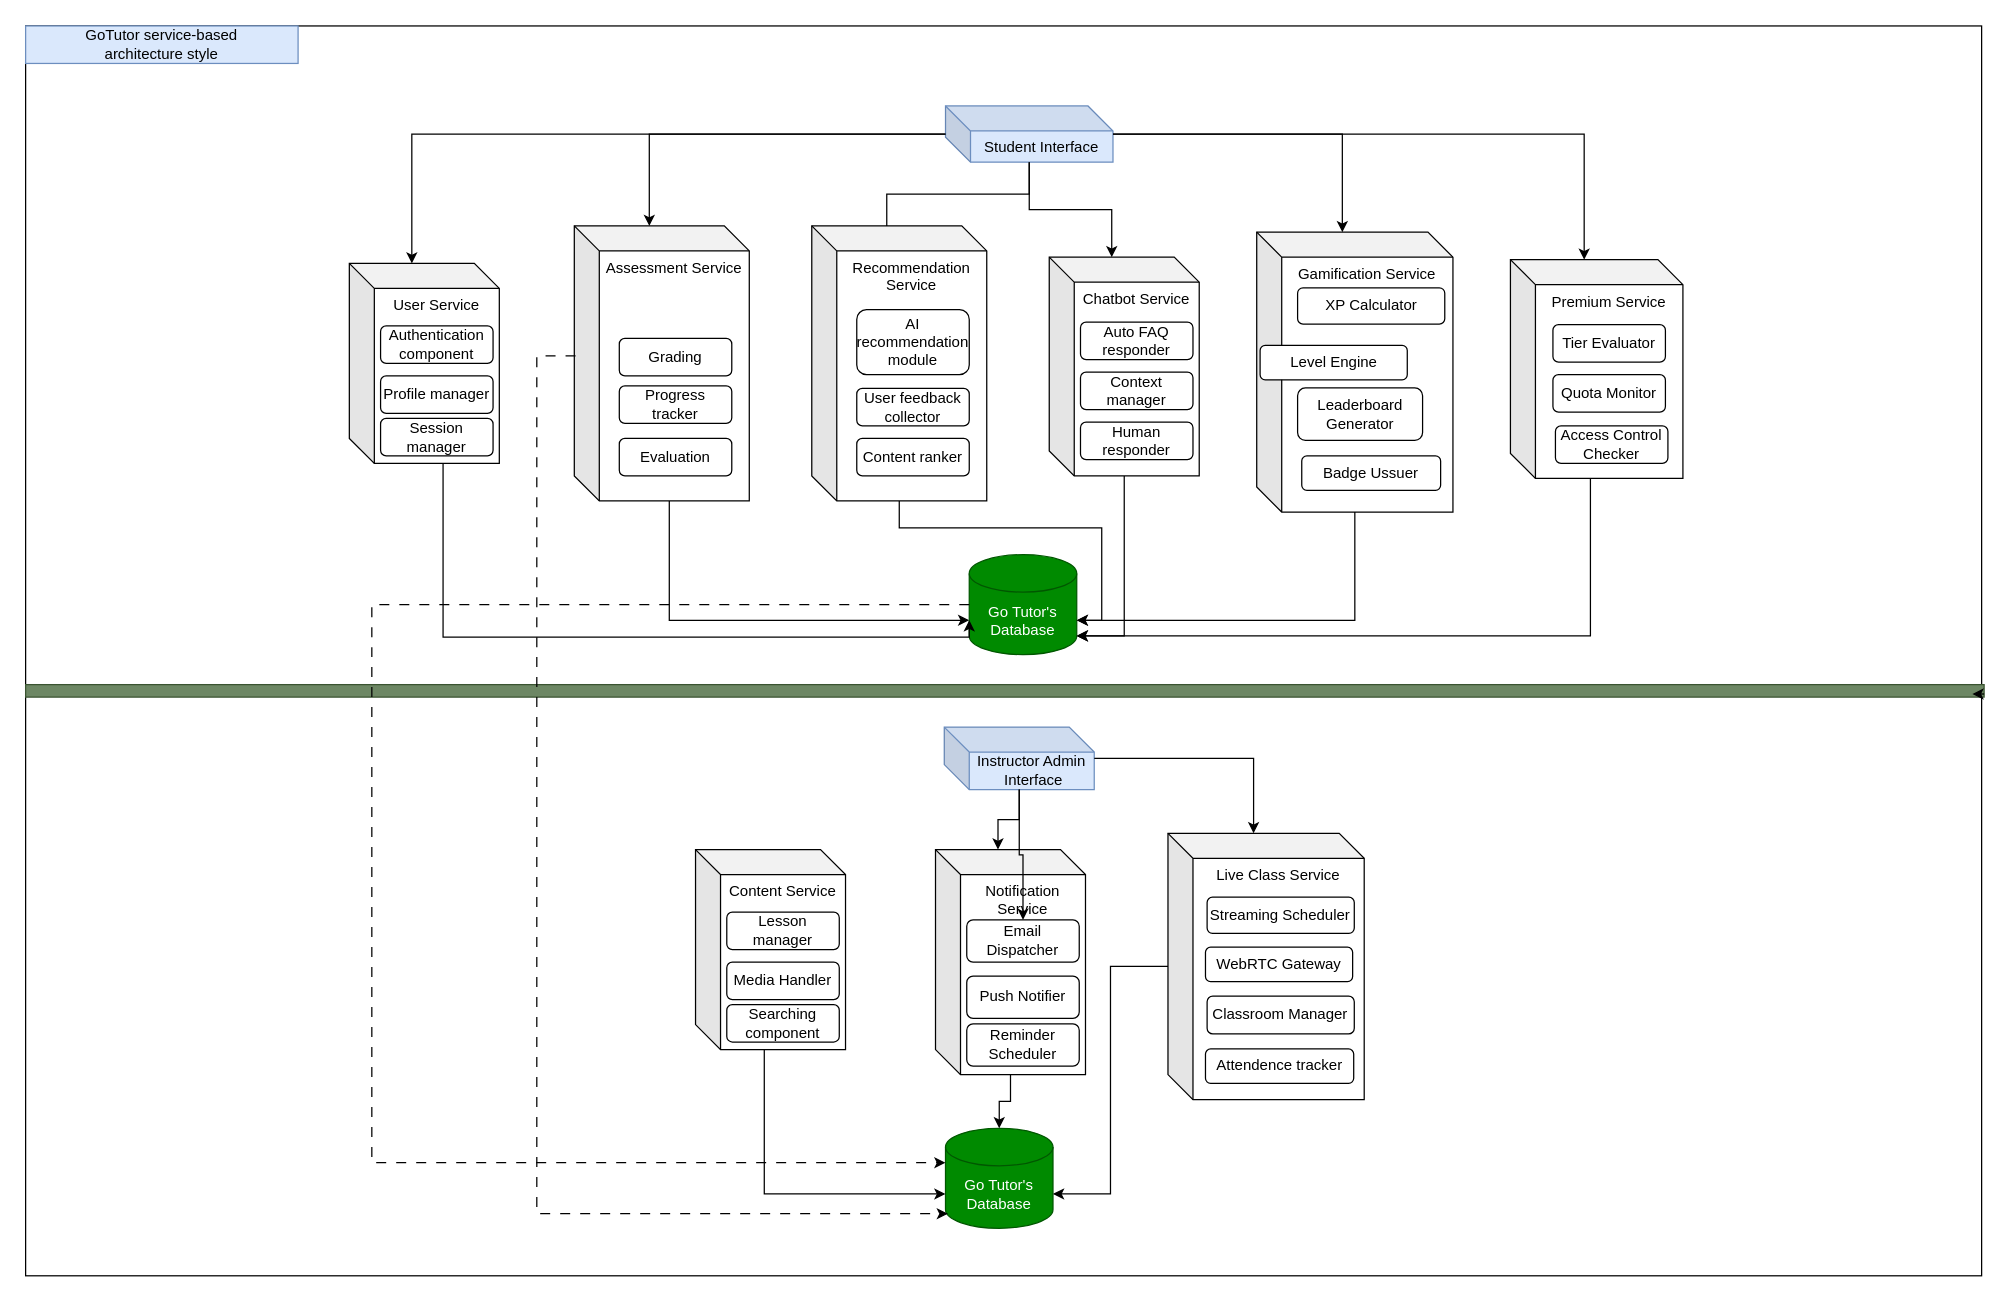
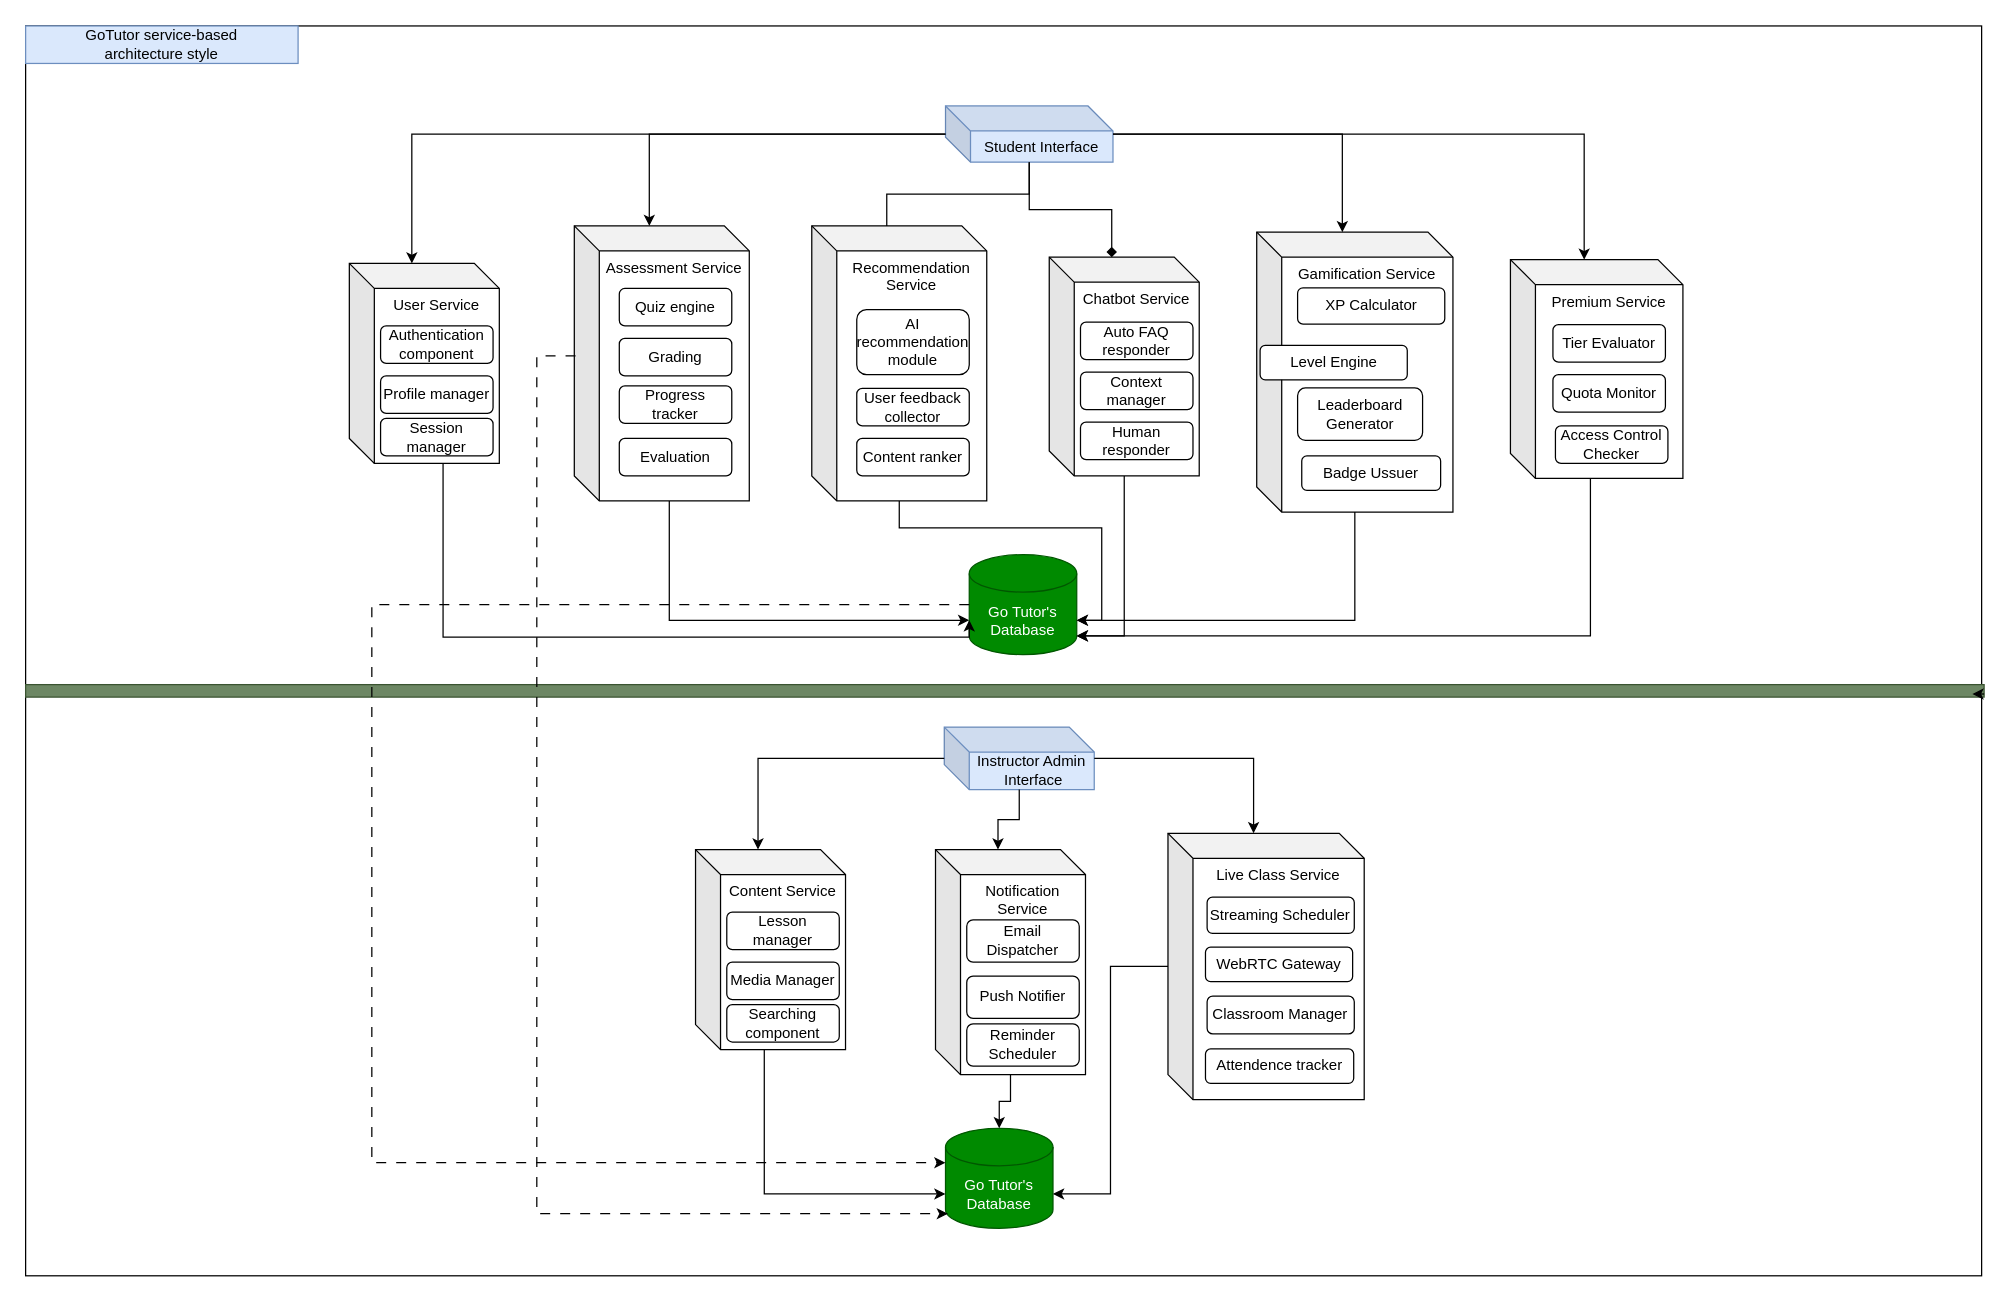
- <mxCell id="65" style="edgeStyle=orthogonalEdgeStyle;rounded=0;orthogonalLoop=1;jettySize=auto;html=1;entryX=0;entryY=0;entryDx=50;entryDy=0;entryPerimeter=0;" edge="1" parent="1" source="4" target="36"><mxGeometry relative="1" as="geometry" /></mxCell>
+ <mxCell id="65" style="edgeStyle=orthogonalEdgeStyle;rounded=0;orthogonalLoop=1;jettySize=auto;html=1;entryX=0;entryY=0;entryDx=50;entryDy=0;entryPerimeter=0;endArrow=diamond;" edge="1" parent="1" source="4" target="36"><mxGeometry relative="1" as="geometry" /></mxCell>
+ <mxCell id="22" value="Quiz engine" style="rounded=1;whiteSpace=wrap;html=1;" vertex="1" parent="19"><mxGeometry x="36" y="50" width="90" height="30" as="geometry" /></mxCell>
- <mxCell id="70" style="edgeStyle=orthogonalEdgeStyle;rounded=0;orthogonalLoop=1;jettySize=auto;html=1;" edge="1" parent="1" source="5" target="33"><mxGeometry relative="1" as="geometry" /></mxCell>
+ <mxCell id="70" style="edgeStyle=orthogonalEdgeStyle;rounded=0;orthogonalLoop=1;jettySize=auto;html=1;entryX=0;entryY=0;entryDx=50;entryDy=0;entryPerimeter=0;" edge="1" parent="1" source="5" target="15"><mxGeometry relative="1" as="geometry" /></mxCell>
- <mxCell id="16" value="Media Handler" style="rounded=1;whiteSpace=wrap;html=1;" vertex="1" parent="14"><mxGeometry x="25" y="90" width="90" height="30" as="geometry" /></mxCell>
+ <mxCell id="16" value="Media Manager" style="rounded=1;whiteSpace=wrap;html=1;" vertex="1" parent="14"><mxGeometry x="25" y="90" width="90" height="30" as="geometry" /></mxCell>
